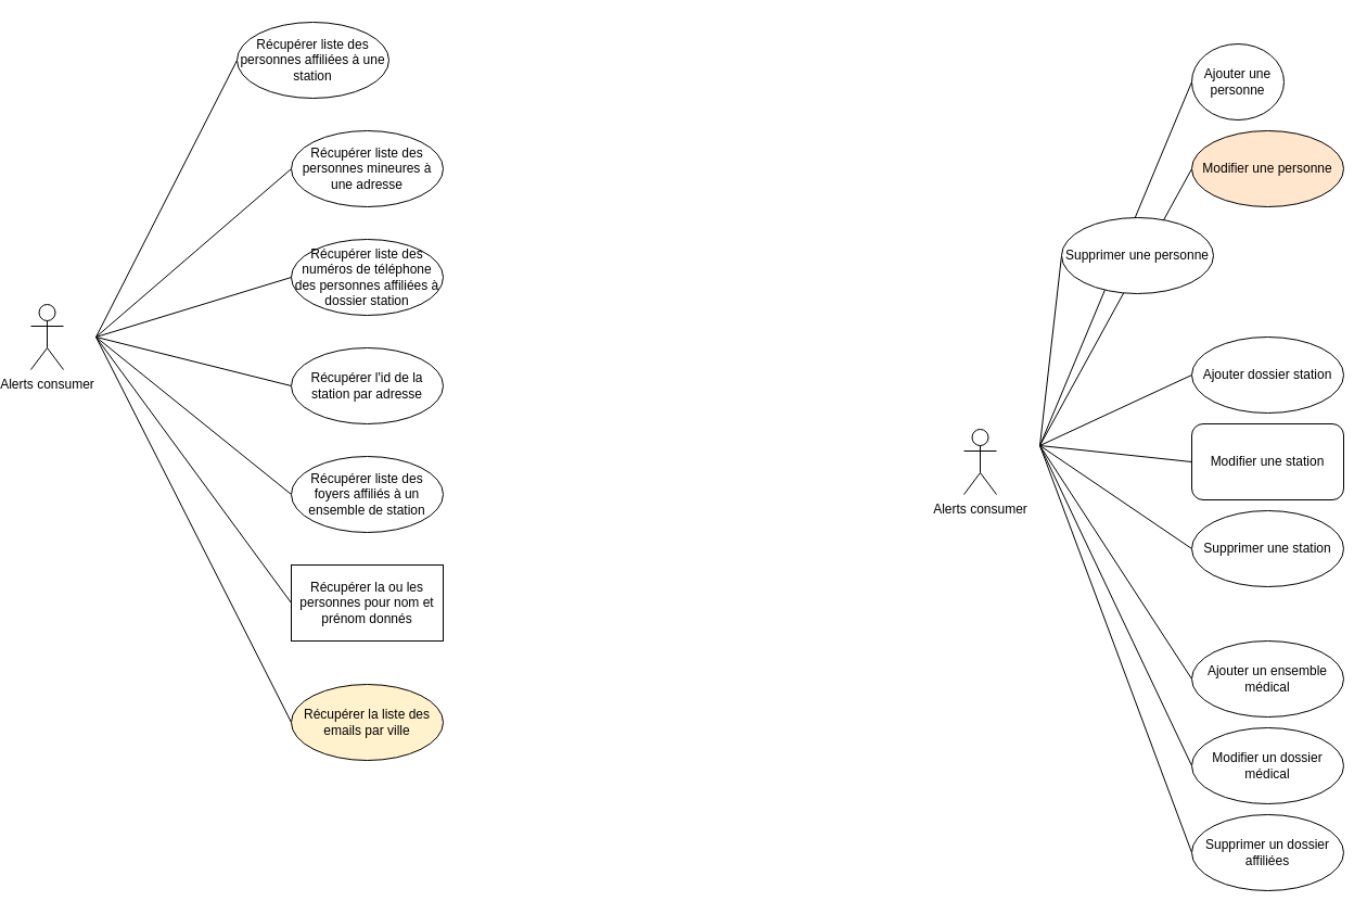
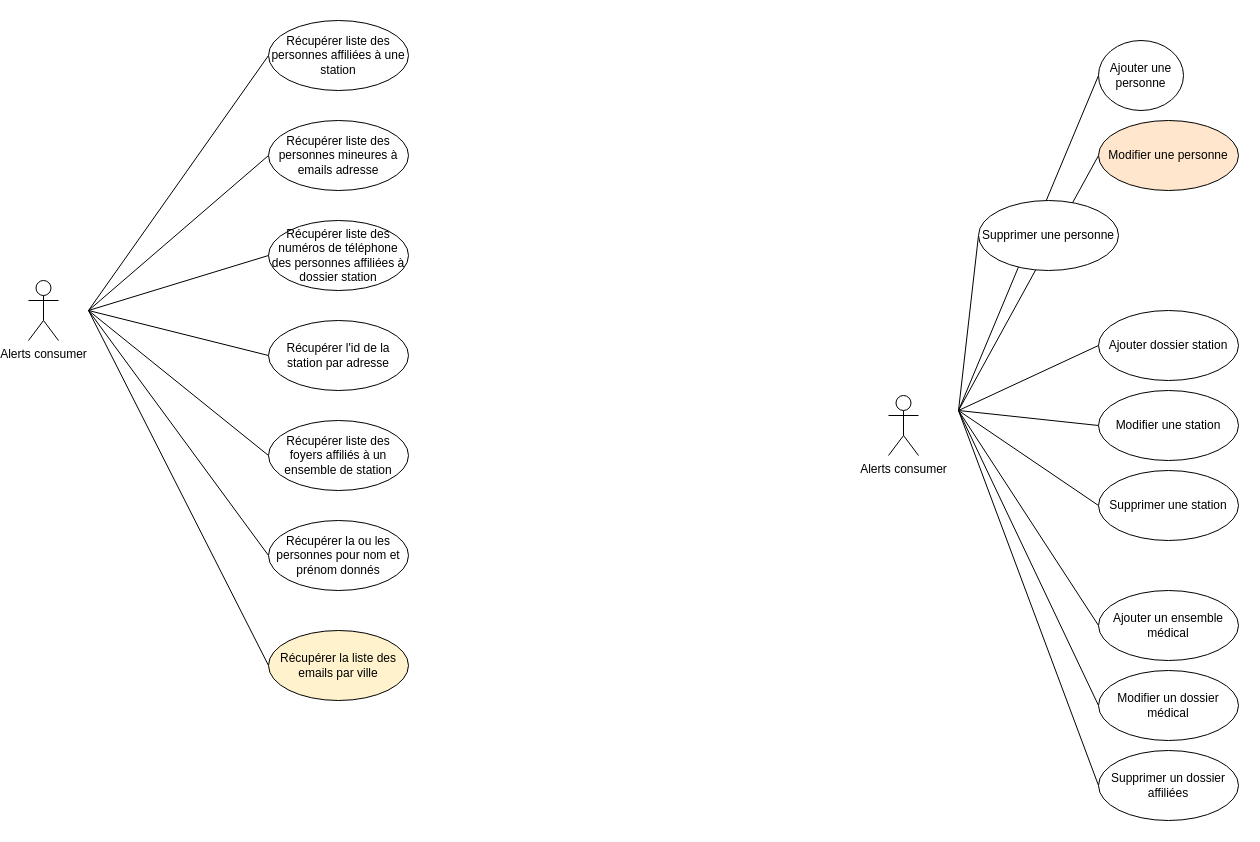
- <mxCell id="3" value="Récupérer liste des personnes affiliées à une station" style="ellipse;whiteSpace=wrap;html=1;" parent="1" vertex="1"><mxGeometry x="210" y="20" width="140" height="70" as="geometry" /></mxCell>
+ <mxCell id="3" value="Récupérer liste des personnes affiliées à une station" style="ellipse;whiteSpace=wrap;html=1;" parent="1" vertex="1"><mxGeometry x="260" y="20" width="140" height="70" as="geometry" /></mxCell>
- <mxCell id="5" value="Récupérer liste des personnes mineures à une adresse" style="ellipse;whiteSpace=wrap;html=1;" parent="1" vertex="1"><mxGeometry x="260" y="120" width="140" height="70" as="geometry" /></mxCell>
+ <mxCell id="5" value="Récupérer liste des personnes mineures à emails adresse" style="ellipse;whiteSpace=wrap;html=1;" parent="1" vertex="1"><mxGeometry x="260" y="120" width="140" height="70" as="geometry" /></mxCell>
- <mxCell id="25" value="Modifier une station" style="whiteSpace=wrap;html=1;rounded=1;" parent="1" vertex="1"><mxGeometry x="1090" y="390" width="140" height="70" as="geometry" /></mxCell>
+ <mxCell id="25" value="Modifier une station" style="ellipse;whiteSpace=wrap;html=1;" parent="1" vertex="1"><mxGeometry x="1090" y="390" width="140" height="70" as="geometry" /></mxCell>
- <mxCell id="11" value="Récupérer la ou les personnes pour nom et prénom donnés" style="whiteSpace=wrap;html=1;rounded=0;" parent="1" vertex="1"><mxGeometry x="260" y="520" width="140" height="70" as="geometry" /></mxCell>
+ <mxCell id="11" value="Récupérer la ou les personnes pour nom et prénom donnés" style="ellipse;whiteSpace=wrap;html=1;" parent="1" vertex="1"><mxGeometry x="260" y="520" width="140" height="70" as="geometry" /></mxCell>
